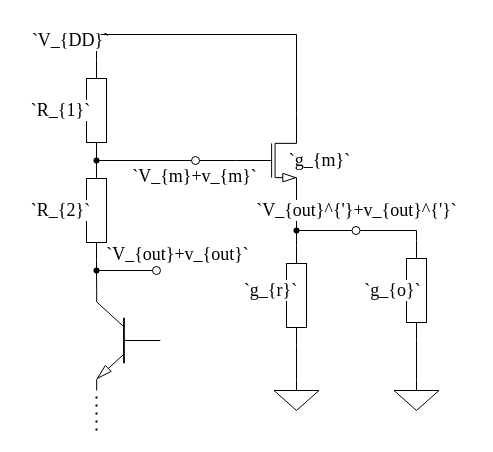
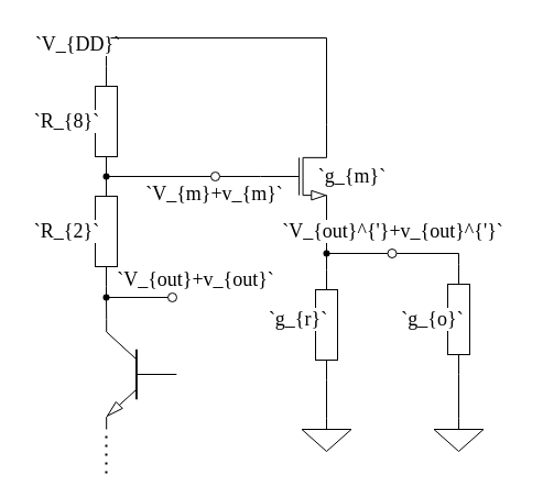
- <mxCell id="12" value="`R_{1}`" style="text;html=1;align=center;verticalAlign=middle;resizable=0;points=[];autosize=1;strokeColor=none;fillColor=none;fontFamily=Times Newer Roman;fontSize=18;fontColor=default;labelBackgroundColor=default;" parent="1" vertex="1"><mxGeometry x="20" y="90" width="80" height="40" as="geometry" /></mxCell>
+ <mxCell id="12" value="`R_{8}`" style="text;html=1;align=center;verticalAlign=middle;resizable=0;points=[];autosize=1;strokeColor=none;fillColor=none;fontFamily=Times Newer Roman;fontSize=18;fontColor=default;labelBackgroundColor=default;" parent="1" vertex="1"><mxGeometry x="20" y="90" width="80" height="40" as="geometry" /></mxCell>
